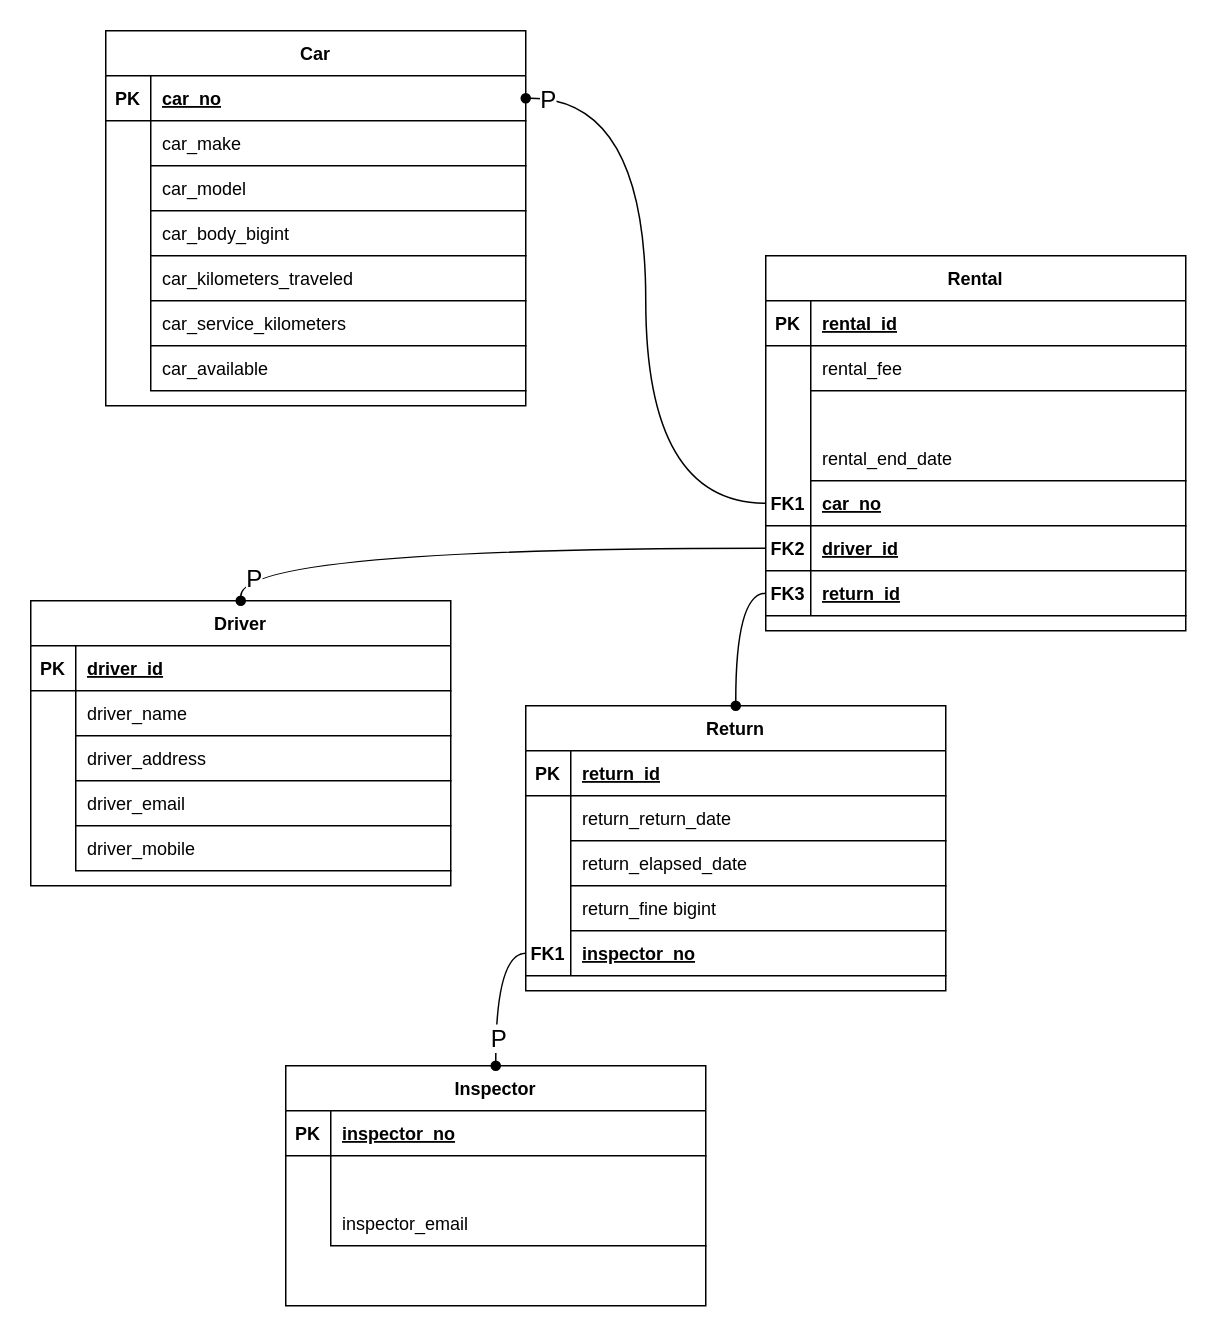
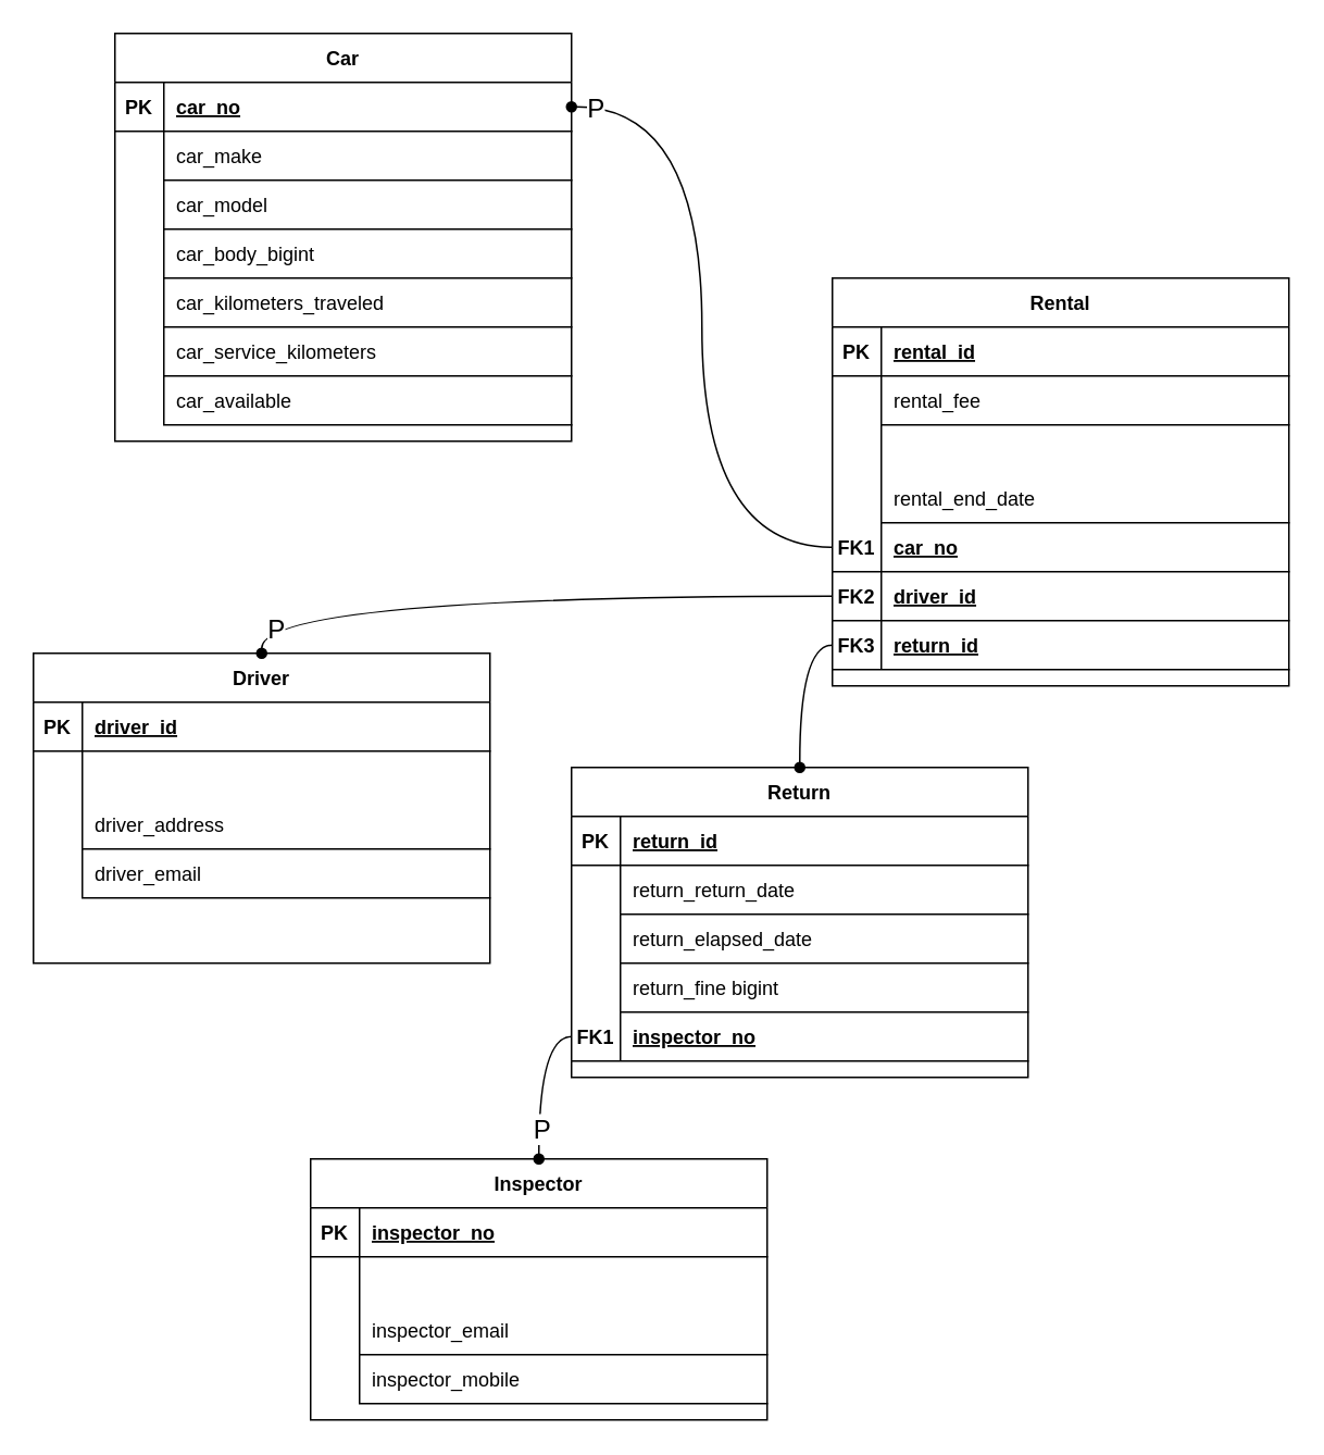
- <mxCell id="51" value="driver_name" style="shape=partialRectangle;overflow=hidden;connectable=0;fillColor=none;top=0;left=0;bottom=1;right=0;align=left;spacingLeft=6;" parent="49" vertex="1"><mxGeometry x="30" width="250" height="30" as="geometry"><mxRectangle width="250" height="30" as="alternateBounds" /></mxGeometry></mxCell>
- <mxCell id="60" value="driver_mobile" style="shape=partialRectangle;overflow=hidden;connectable=0;fillColor=none;top=0;left=0;bottom=1;right=0;align=left;spacingLeft=6;" parent="58" vertex="1"><mxGeometry x="30" width="250" height="30" as="geometry"><mxRectangle width="250" height="30" as="alternateBounds" /></mxGeometry></mxCell>
+ <mxCell id="72" value="inspector_mobile" style="shape=partialRectangle;overflow=hidden;connectable=0;fillColor=none;top=0;left=0;bottom=1;right=0;align=left;spacingLeft=6;" parent="70" vertex="1"><mxGeometry x="30" width="250" height="30" as="geometry"><mxRectangle width="250" height="30" as="alternateBounds" /></mxGeometry></mxCell>
